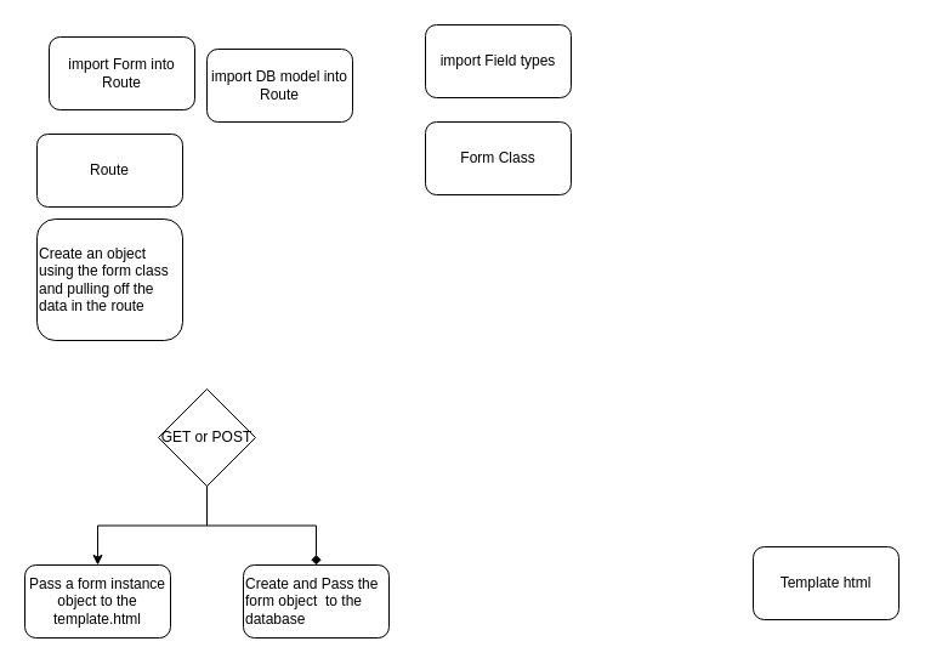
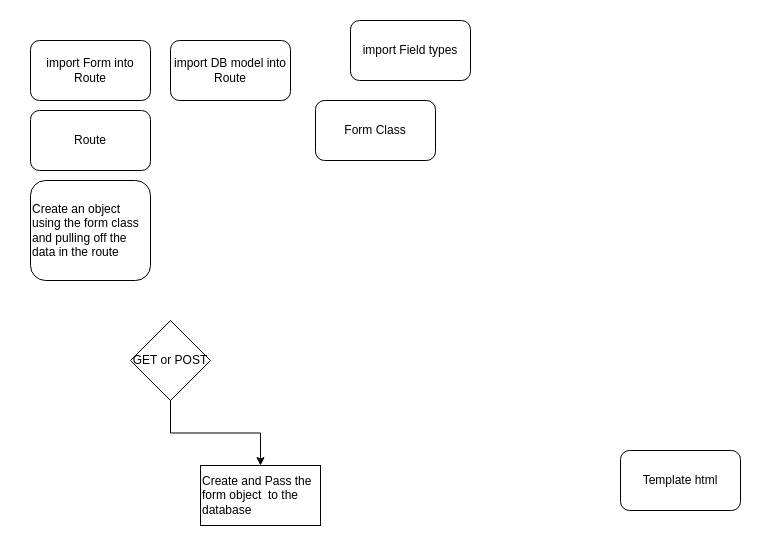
- <mxCell id="5" value="import Form into Route" style="rounded=1;whiteSpace=wrap;html=1;" vertex="1" parent="1"><mxGeometry x="40" y="30" width="120" height="60" as="geometry" /></mxCell>
+ <mxCell id="5" value="import Form into Route" style="rounded=1;whiteSpace=wrap;html=1;" vertex="1" parent="1"><mxGeometry x="30" y="40" width="120" height="60" as="geometry" /></mxCell>
- <mxCell id="2" value="Form Class" style="rounded=1;whiteSpace=wrap;html=1;" vertex="1" parent="1"><mxGeometry x="350" y="100" width="120" height="60" as="geometry" /></mxCell>
+ <mxCell id="2" value="Form Class" style="rounded=1;whiteSpace=wrap;html=1;" vertex="1" parent="1"><mxGeometry x="315" y="100" width="120" height="60" as="geometry" /></mxCell>
- <mxCell id="10" style="edgeStyle=orthogonalEdgeStyle;rounded=0;orthogonalLoop=1;jettySize=auto;html=1;exitX=0.5;exitY=1;exitDx=0;exitDy=0;entryX=0.5;entryY=0;entryDx=0;entryDy=0;" edge="1" parent="1" source="11" target="8"><mxGeometry relative="1" as="geometry" /></mxCell>
- <mxCell id="9" style="edgeStyle=orthogonalEdgeStyle;rounded=0;orthogonalLoop=1;jettySize=auto;html=1;endArrow=diamond;" edge="1" parent="1" source="11" target="7"><mxGeometry relative="1" as="geometry" /></mxCell>
+ <mxCell id="9" style="edgeStyle=orthogonalEdgeStyle;rounded=0;orthogonalLoop=1;jettySize=auto;html=1;" edge="1" parent="1" source="11" target="7"><mxGeometry relative="1" as="geometry" /></mxCell>
- <mxCell id="8" value="&lt;span style=&quot;text-align: left&quot;&gt;Pass a form instance object to the template.html&lt;/span&gt;" style="rounded=1;whiteSpace=wrap;html=1;" vertex="1" parent="1"><mxGeometry x="20" y="465" width="120" height="60" as="geometry" /></mxCell>
- <mxCell id="7" value="Create and Pass the form object&amp;nbsp; to the database&amp;nbsp;" style="rounded=1;whiteSpace=wrap;html=1;align=left;" vertex="1" parent="1"><mxGeometry x="200" y="465" width="120" height="60" as="geometry" /></mxCell>
+ <mxCell id="7" value="Create and Pass the form object&amp;nbsp; to the database&amp;nbsp;" style="whiteSpace=wrap;html=1;align=left;rounded=0;" vertex="1" parent="1"><mxGeometry x="200" y="465" width="120" height="60" as="geometry" /></mxCell>
